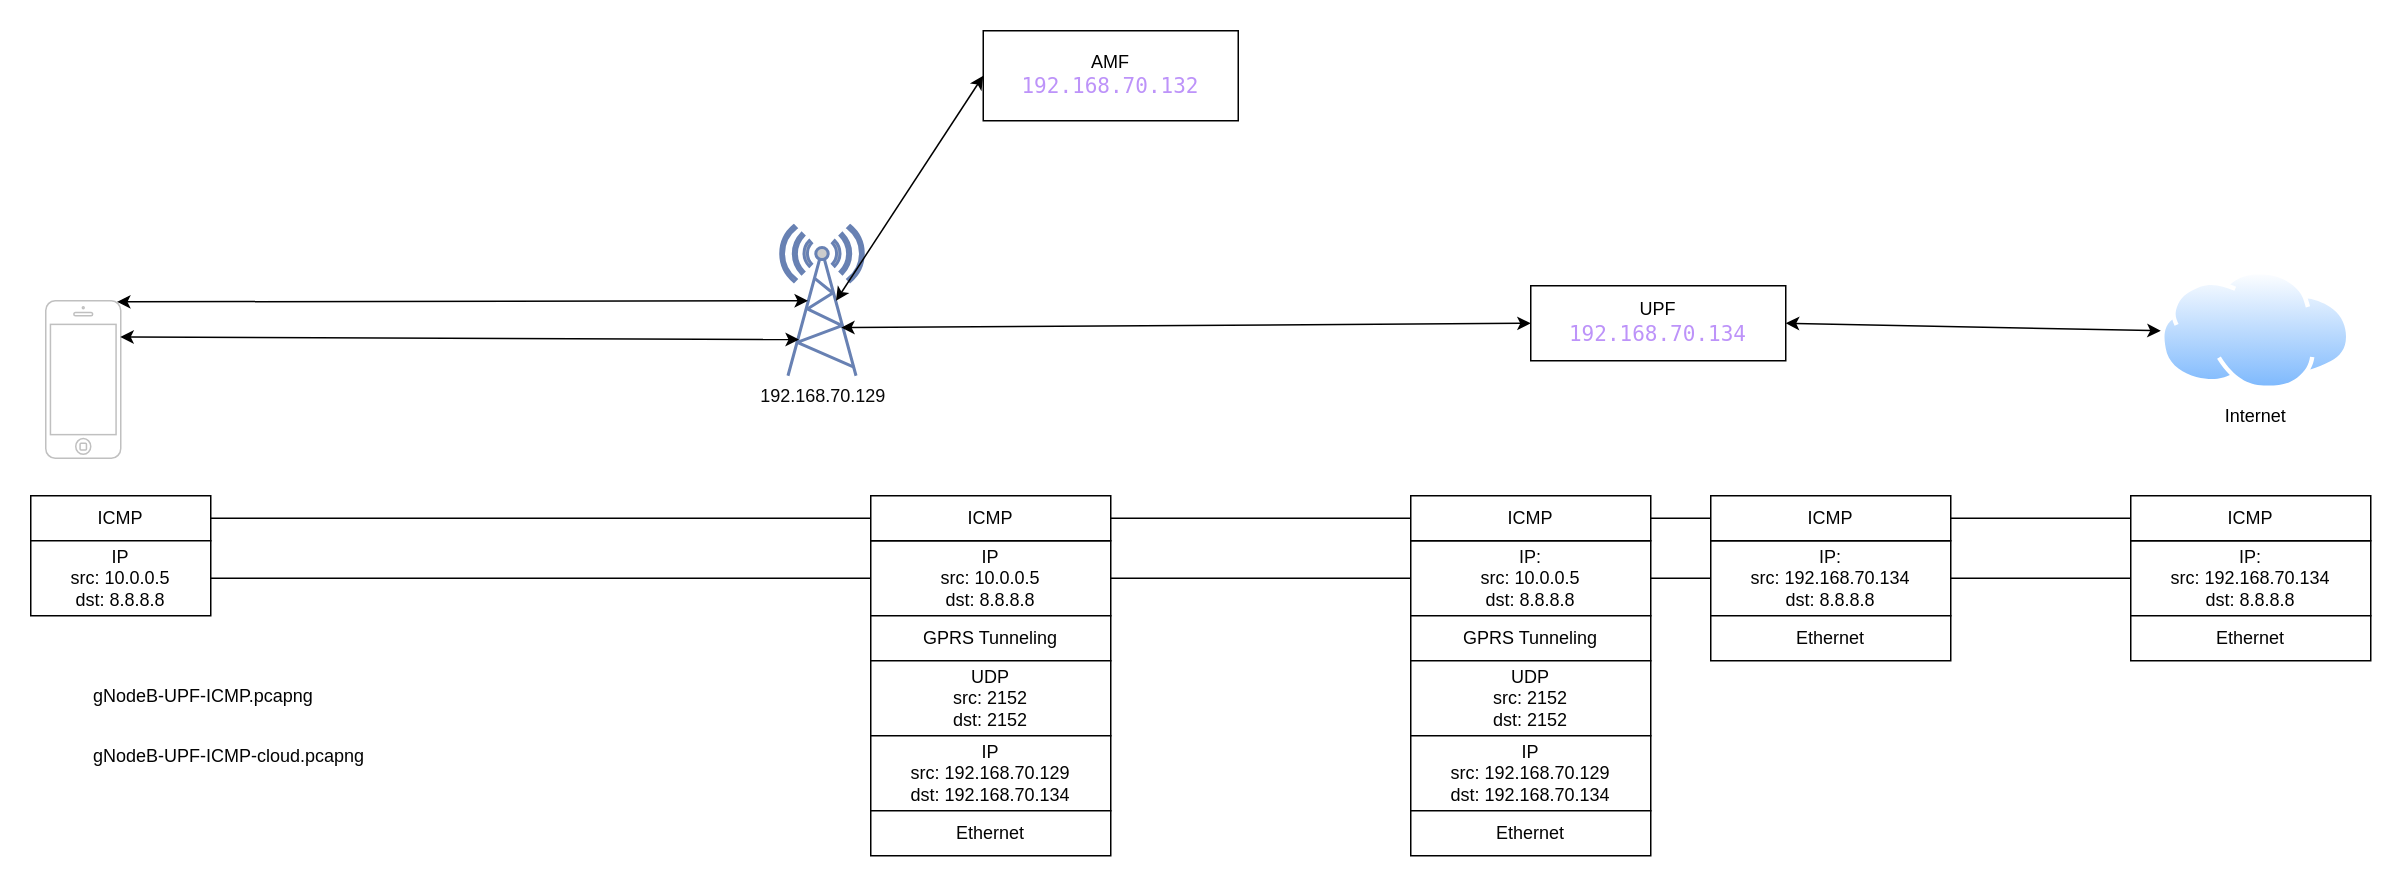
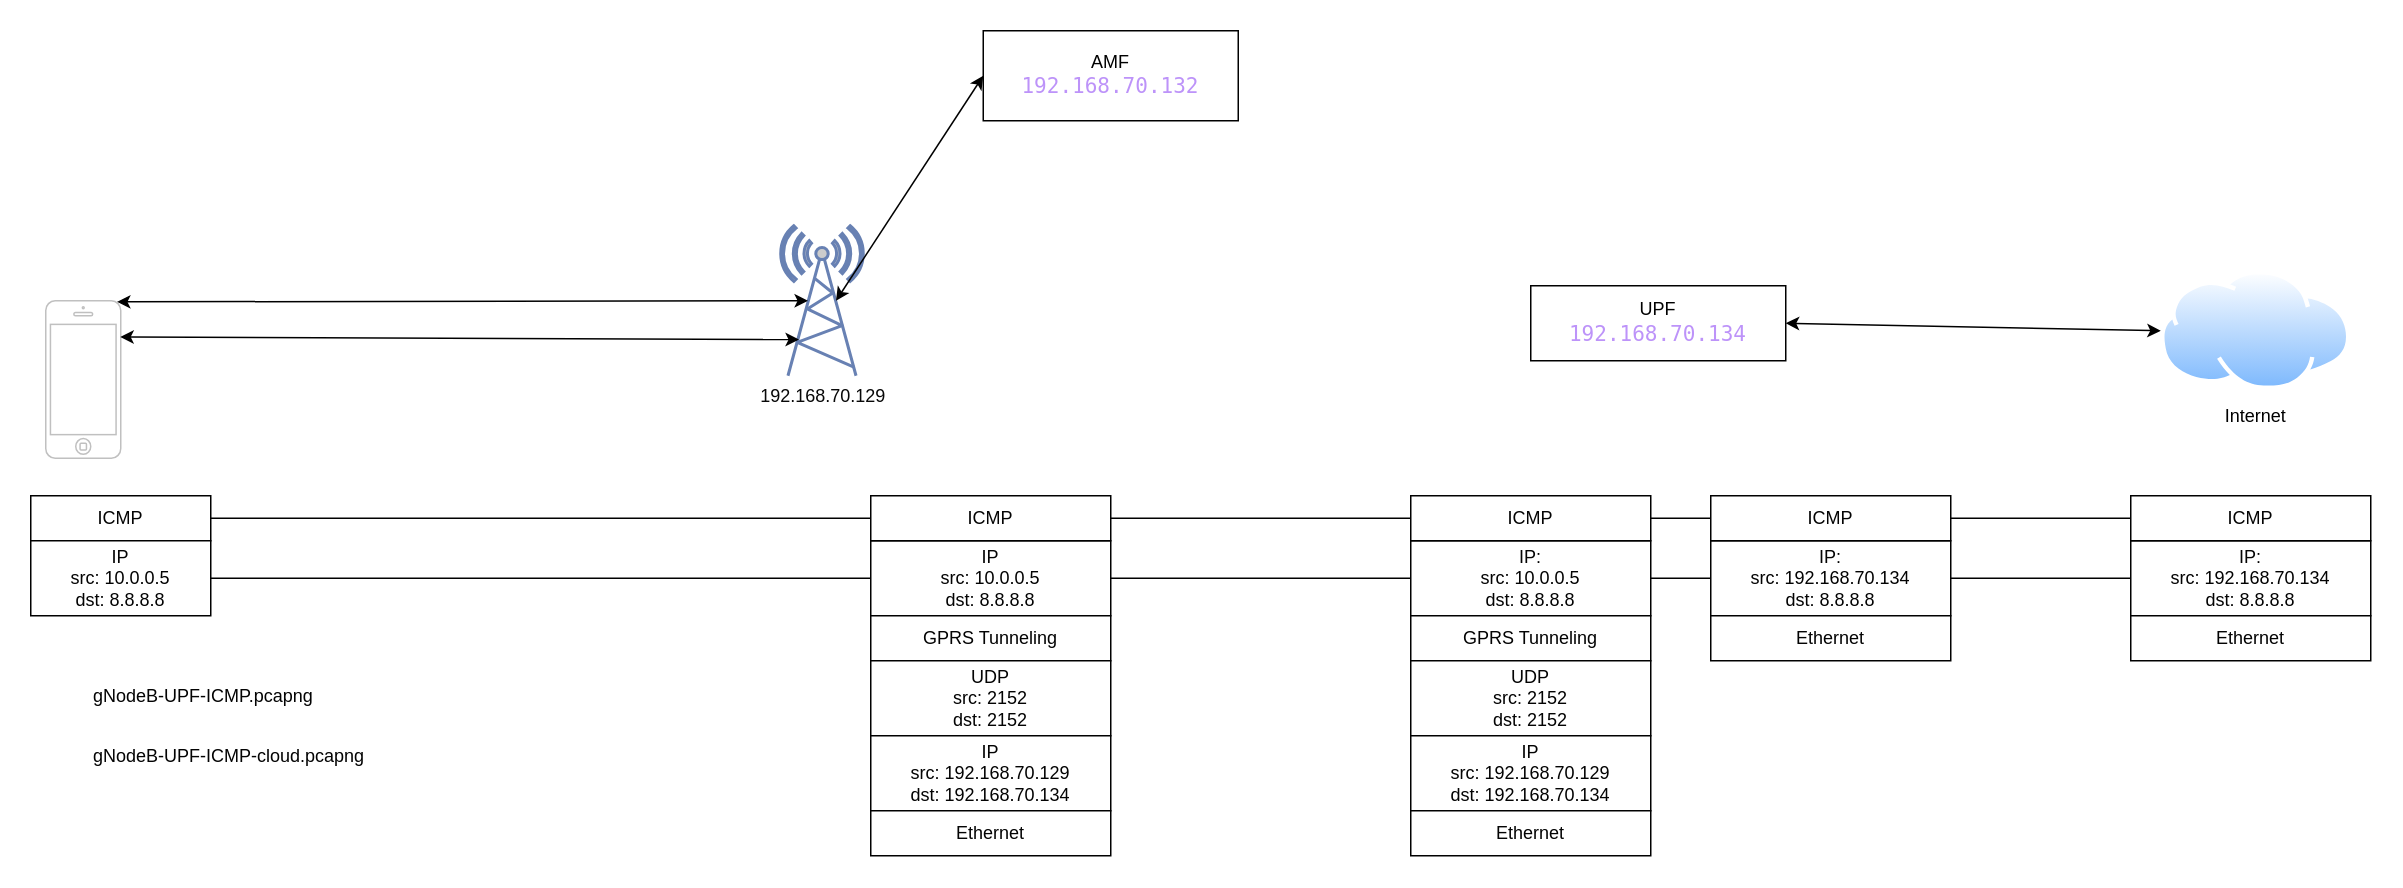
- <mxCell id="11" value="" style="endArrow=classic;startArrow=classic;html=1;fontColor=#FFFFFF;exitX=0.732;exitY=0.679;exitDx=0;exitDy=0;exitPerimeter=0;entryX=0;entryY=0.5;entryDx=0;entryDy=0;" parent="1" source="6" target="2" edge="1"><mxGeometry width="50" height="50" relative="1" as="geometry"><mxPoint x="250" y="360" as="sourcePoint" /><mxPoint x="300" y="310" as="targetPoint" /></mxGeometry></mxCell>
